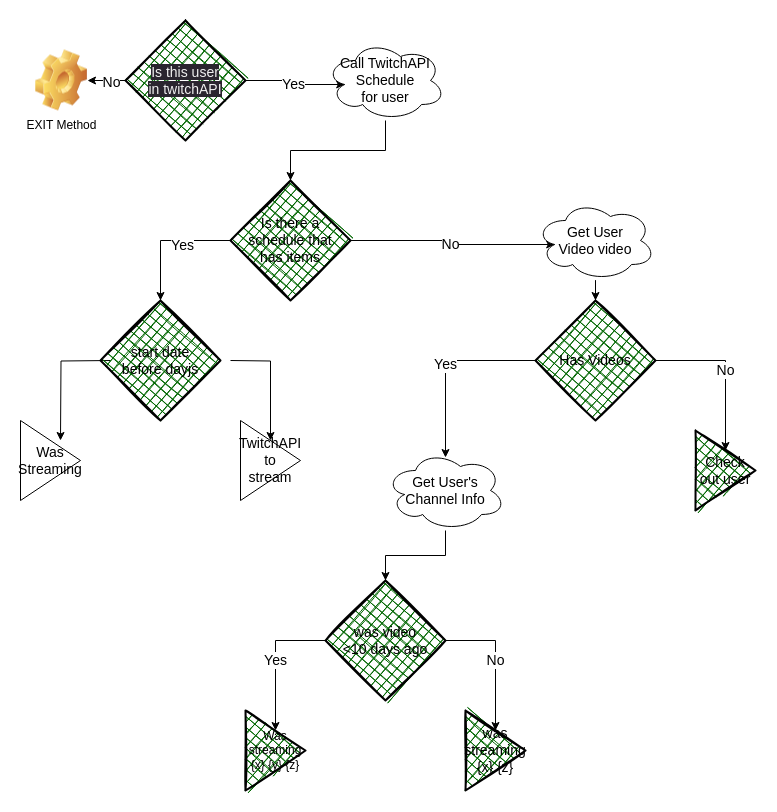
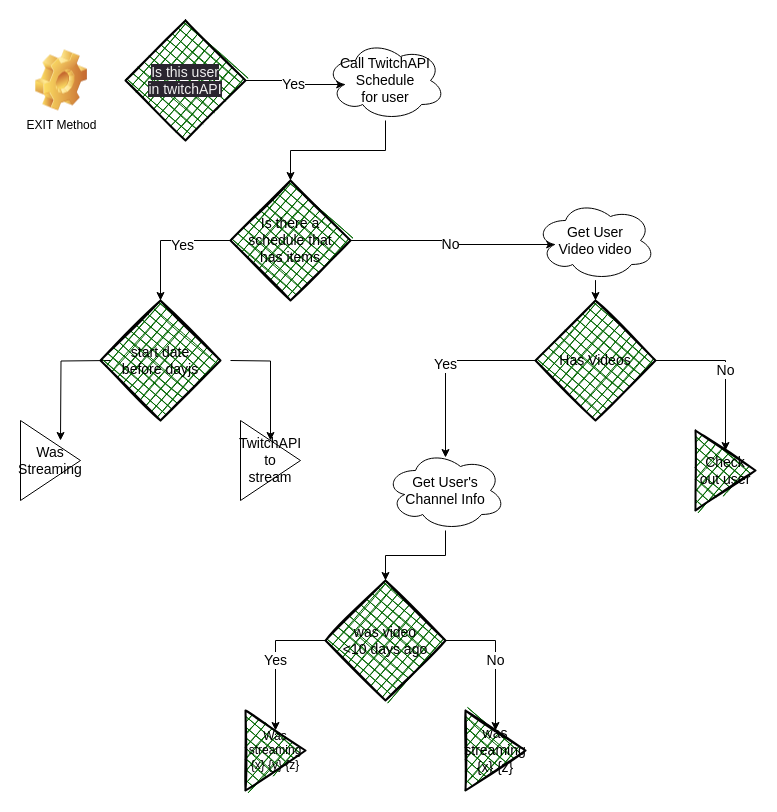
- <mxCell id="2" style="edgeStyle=orthogonalEdgeStyle;rounded=0;orthogonalLoop=1;jettySize=auto;html=1;" parent="1" source="5" target="6" edge="1"><mxGeometry relative="1" as="geometry" /></mxCell>
- <mxCell id="3" value="&lt;font style=&quot;font-size: 14px;&quot;&gt;No&lt;/font&gt;" style="edgeLabel;html=1;align=center;verticalAlign=middle;resizable=0;points=[];" parent="2" vertex="1" connectable="0"><mxGeometry x="-0.263" y="1" relative="1" as="geometry"><mxPoint as="offset" /></mxGeometry></mxCell>
